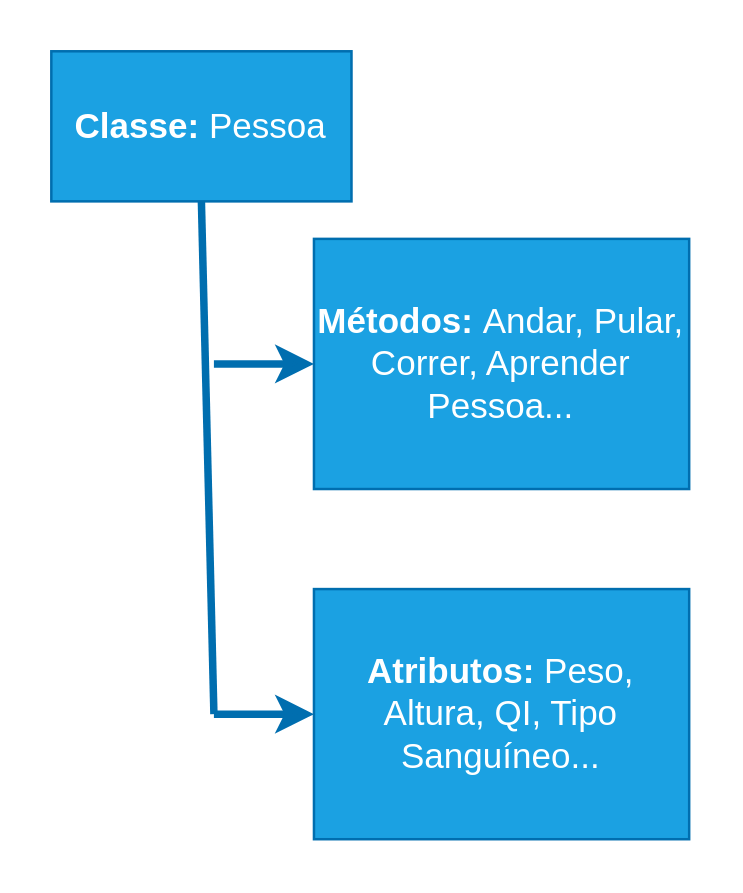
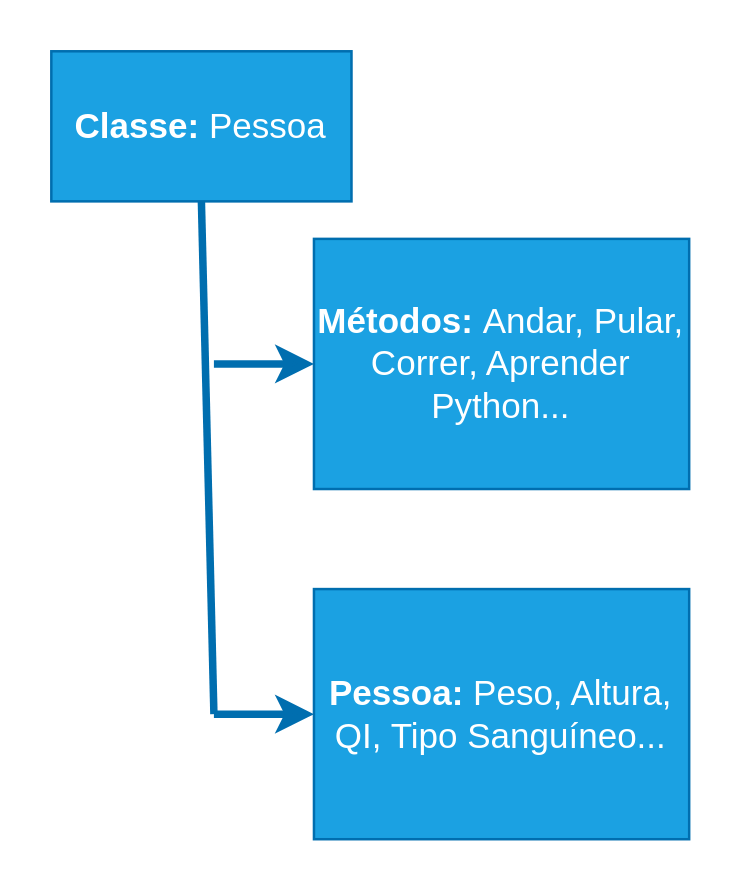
- <mxCell id="6" value="&lt;font style=&quot;font-size: 14px;&quot;&gt;&lt;b&gt;Métodos: &lt;/b&gt;Andar, Pular, Correr, Aprender Pessoa...&lt;/font&gt;" style="rounded=0;whiteSpace=wrap;html=1;fillColor=#1ba1e2;fontColor=#ffffff;strokeColor=#006EAF;" parent="1" vertex="1"><mxGeometry x="125" y="95" width="150" height="100" as="geometry" /></mxCell>
+ <mxCell id="6" value="&lt;font style=&quot;font-size: 14px;&quot;&gt;&lt;b&gt;Métodos: &lt;/b&gt;Andar, Pular, Correr, Aprender Python...&lt;/font&gt;" style="rounded=0;whiteSpace=wrap;html=1;fillColor=#1ba1e2;fontColor=#ffffff;strokeColor=#006EAF;" parent="1" vertex="1"><mxGeometry x="125" y="95" width="150" height="100" as="geometry" /></mxCell>
- <mxCell id="7" value="&lt;b style=&quot;font-size: 14px;&quot;&gt;Atributos:&amp;nbsp;&lt;/b&gt;&lt;span style=&quot;font-size: 14px;&quot;&gt;Peso, Altura, QI, Tipo Sanguíneo...&lt;/span&gt;" style="rounded=0;whiteSpace=wrap;html=1;fillColor=#1ba1e2;fontColor=#ffffff;strokeColor=#006EAF;" parent="1" vertex="1"><mxGeometry x="125" y="235" width="150" height="100" as="geometry" /></mxCell>
+ <mxCell id="7" value="&lt;b style=&quot;font-size: 14px;&quot;&gt;Pessoa:&amp;nbsp;&lt;/b&gt;&lt;span style=&quot;font-size: 14px;&quot;&gt;Peso, Altura, QI, Tipo Sanguíneo...&lt;/span&gt;" style="rounded=0;whiteSpace=wrap;html=1;fillColor=#1ba1e2;fontColor=#ffffff;strokeColor=#006EAF;" parent="1" vertex="1"><mxGeometry x="125" y="235" width="150" height="100" as="geometry" /></mxCell>
